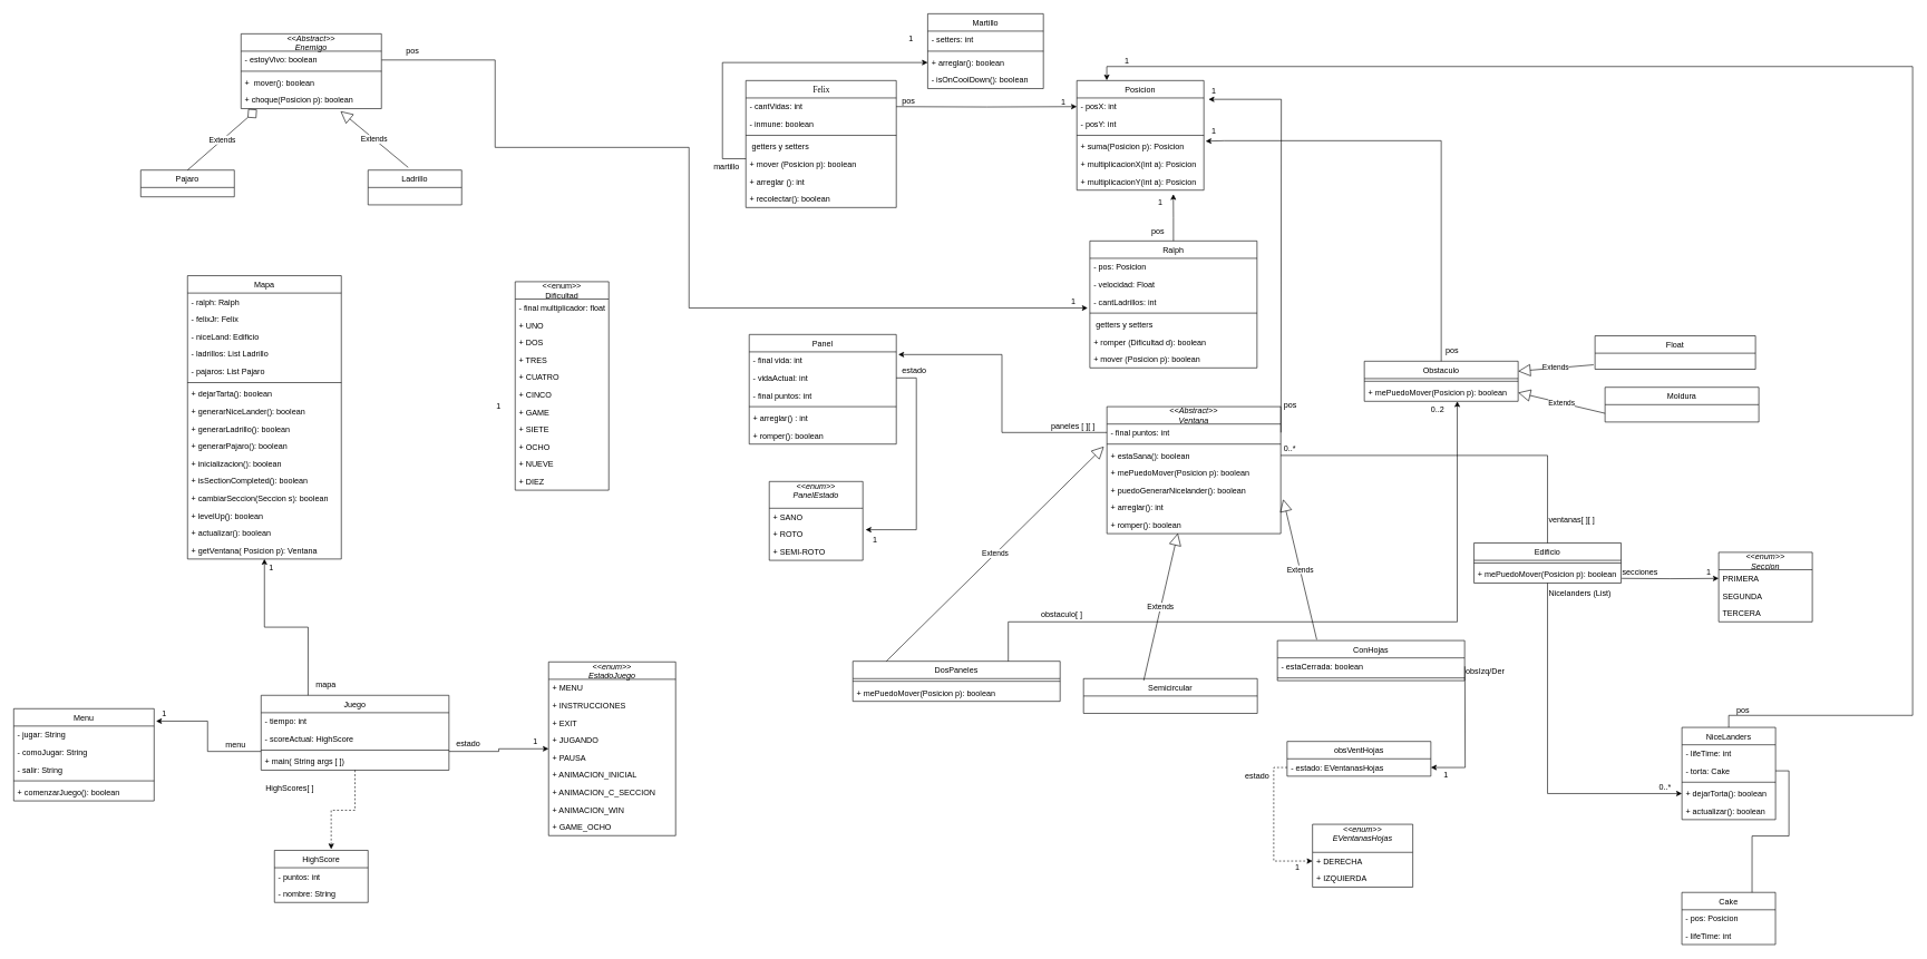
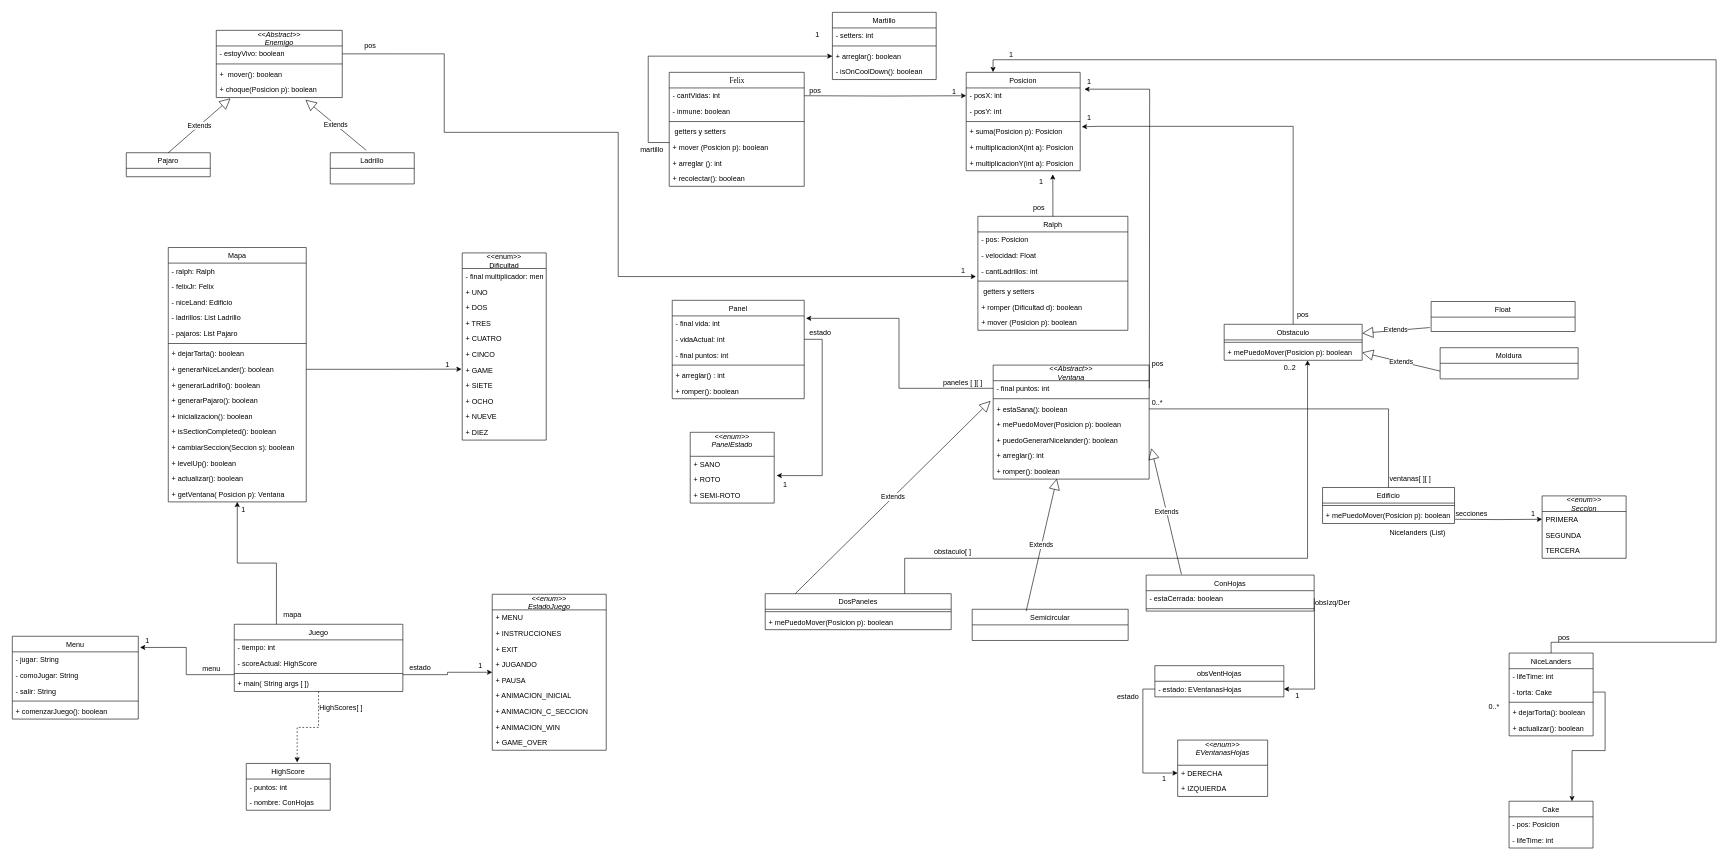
- <mxCell id="154" value="Extends" style="endArrow=diamond;endSize=16;endFill=0;html=1;entryX=0.113;entryY=1.051;entryDx=0;entryDy=0;entryPerimeter=0;exitX=0.5;exitY=0;exitDx=0;exitDy=0;" parent="1" source="114" edge="1" target="121"><mxGeometry width="160" relative="1" as="geometry"><mxPoint x="280" y="250" as="sourcePoint" /><mxPoint x="360" y="190.002" as="targetPoint" /></mxGeometry></mxCell>
+ <mxCell id="154" value="Extends" style="endArrow=block;endSize=16;endFill=0;html=1;entryX=0.113;entryY=1.051;entryDx=0;entryDy=0;entryPerimeter=0;exitX=0.5;exitY=0;exitDx=0;exitDy=0;" parent="1" source="114" edge="1" target="121"><mxGeometry width="160" relative="1" as="geometry"><mxPoint x="280" y="250" as="sourcePoint" /><mxPoint x="360" y="190.002" as="targetPoint" /></mxGeometry></mxCell>
- <mxCell id="123" value="- final multiplicador: float" style="text;strokeColor=none;fillColor=none;align=left;verticalAlign=top;spacingLeft=4;spacingRight=4;overflow=hidden;rotatable=0;points=[[0,0.5],[1,0.5]];portConstraint=eastwest;" parent="122" vertex="1"><mxGeometry y="26" width="140" height="26" as="geometry" /></mxCell>
+ <mxCell id="123" value="- final multiplicador: menu" style="text;strokeColor=none;fillColor=none;align=left;verticalAlign=top;spacingLeft=4;spacingRight=4;overflow=hidden;rotatable=0;points=[[0,0.5],[1,0.5]];portConstraint=eastwest;" parent="122" vertex="1"><mxGeometry y="26" width="140" height="26" as="geometry" /></mxCell>
+ <mxCell id="206" style="edgeStyle=orthogonalEdgeStyle;rounded=0;orthogonalLoop=1;jettySize=auto;html=1;entryX=-0.008;entryY=0.451;entryDx=0;entryDy=0;entryPerimeter=0;" edge="1" parent="1" source="145" target="129"><mxGeometry relative="1" as="geometry"><mxPoint x="761.628" y="589" as="targetPoint" /><Array as="points" /></mxGeometry></mxCell>
- <mxCell id="105" value="ventanas[ ][ ]" style="text;html=1;resizable=0;points=[];autosize=1;align=left;verticalAlign=top;spacingTop=-4;" parent="1" vertex="1"><mxGeometry x="2314" y="767" width="80" height="20" as="geometry" /></mxCell>
+ <mxCell id="105" value="ventanas[ ][ ]" style="text;html=1;resizable=0;points=[];autosize=1;align=left;verticalAlign=top;spacingTop=-4;" parent="1" vertex="1"><mxGeometry x="2314" y="787" width="80" height="20" as="geometry" /></mxCell>
- <mxCell id="93" style="edgeStyle=orthogonalEdgeStyle;rounded=0;orthogonalLoop=1;jettySize=auto;html=1;" edge="1" parent="1" source="94" target="160"><mxGeometry relative="1" as="geometry" /></mxCell>
- <mxCell id="203" value="HighScores[ ]" style="text;html=1;resizable=0;points=[];autosize=1;align=left;verticalAlign=top;spacingTop=-4;" parent="1" vertex="1"><mxGeometry x="395" y="1169" width="90" height="20" as="geometry" /></mxCell>
+ <mxCell id="203" value="HighScores[ ]" style="text;html=1;resizable=0;points=[];autosize=1;align=left;verticalAlign=top;spacingTop=-4;" parent="1" vertex="1"><mxGeometry x="530" y="1169" width="90" height="20" as="geometry" /></mxCell>
- <mxCell id="76" style="edgeStyle=orthogonalEdgeStyle;rounded=0;orthogonalLoop=1;jettySize=auto;html=1;exitX=0;exitY=0.5;exitDx=0;exitDy=0;entryX=0;entryY=0.5;entryDx=0;entryDy=0;dashed=1;" parent="1" source="57" target="74" edge="1"><mxGeometry relative="1" as="geometry" /></mxCell>
+ <mxCell id="76" style="edgeStyle=orthogonalEdgeStyle;rounded=0;orthogonalLoop=1;jettySize=auto;html=1;exitX=0;exitY=0.5;exitDx=0;exitDy=0;entryX=0;entryY=0.5;entryDx=0;entryDy=0;" parent="1" source="57" target="74" edge="1"><mxGeometry relative="1" as="geometry" /></mxCell>
- <mxCell id="187" value="+ GAME_OCHO" style="text;strokeColor=none;fillColor=none;align=left;verticalAlign=top;spacingLeft=4;spacingRight=4;overflow=hidden;rotatable=0;points=[[0,0.5],[1,0.5]];portConstraint=eastwest;" parent="178" vertex="1"><mxGeometry y="234" width="190" height="26" as="geometry" /></mxCell>
+ <mxCell id="187" value="+ GAME_OVER" style="text;strokeColor=none;fillColor=none;align=left;verticalAlign=top;spacingLeft=4;spacingRight=4;overflow=hidden;rotatable=0;points=[[0,0.5],[1,0.5]];portConstraint=eastwest;" parent="178" vertex="1"><mxGeometry y="234" width="190" height="26" as="geometry" /></mxCell>
- <mxCell id="166" style="edgeStyle=orthogonalEdgeStyle;rounded=0;orthogonalLoop=1;jettySize=auto;html=1;exitX=1;exitY=0.5;exitDx=0;exitDy=0;entryX=0.75;entryY=0;entryDx=0;entryDy=0;endArrow=none;" parent="1" source="158" target="162" edge="1"><mxGeometry relative="1" as="geometry"><mxPoint x="2654.879" y="1426.276" as="targetPoint" /></mxGeometry></mxCell>
+ <mxCell id="166" style="edgeStyle=orthogonalEdgeStyle;rounded=0;orthogonalLoop=1;jettySize=auto;html=1;exitX=1;exitY=0.5;exitDx=0;exitDy=0;entryX=0.75;entryY=0;entryDx=0;entryDy=0;" parent="1" source="158" target="162" edge="1"><mxGeometry relative="1" as="geometry"><mxPoint x="2654.879" y="1426.276" as="targetPoint" /></mxGeometry></mxCell>
- <mxCell id="202" value="- nombre: String" style="text;strokeColor=none;fillColor=none;align=left;verticalAlign=top;spacingLeft=4;spacingRight=4;overflow=hidden;rotatable=0;points=[[0,0.5],[1,0.5]];portConstraint=eastwest;" parent="200" vertex="1"><mxGeometry y="52" width="140" height="26" as="geometry" /></mxCell>
+ <mxCell id="202" value="- nombre: ConHojas" style="text;strokeColor=none;fillColor=none;align=left;verticalAlign=top;spacingLeft=4;spacingRight=4;overflow=hidden;rotatable=0;points=[[0,0.5],[1,0.5]];portConstraint=eastwest;" parent="200" vertex="1"><mxGeometry y="52" width="140" height="26" as="geometry" /></mxCell>
